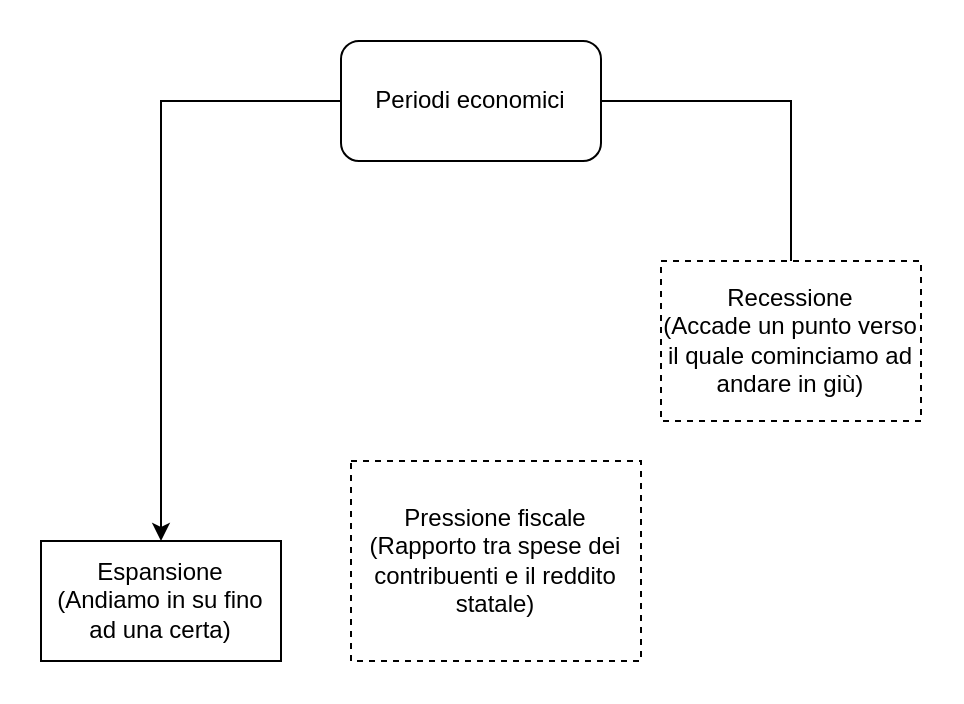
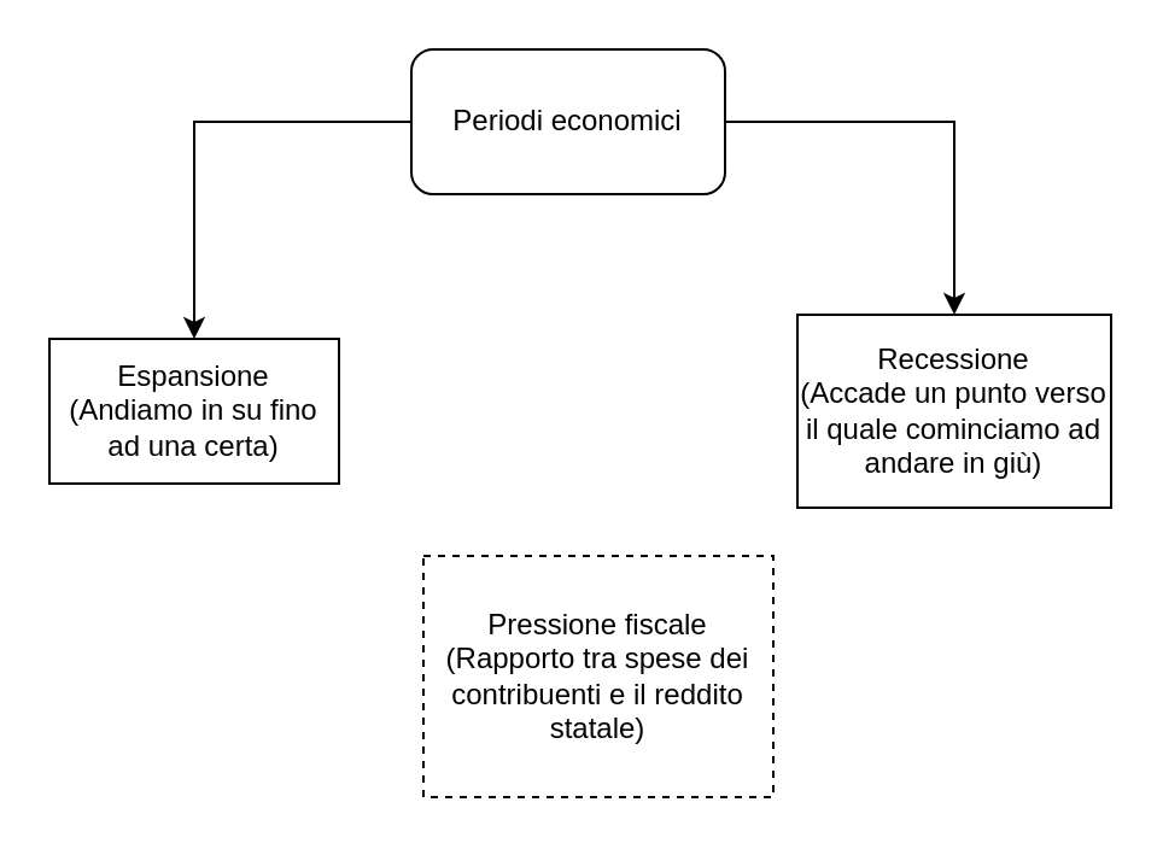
- <mxCell id="3" style="edgeStyle=orthogonalEdgeStyle;rounded=0;orthogonalLoop=1;jettySize=auto;html=1;exitX=1;exitY=0.5;exitDx=0;exitDy=0;endArrow=none;" parent="1" source="4" target="6" edge="1"><mxGeometry relative="1" as="geometry" /></mxCell>
+ <mxCell id="3" style="edgeStyle=orthogonalEdgeStyle;rounded=0;orthogonalLoop=1;jettySize=auto;html=1;exitX=1;exitY=0.5;exitDx=0;exitDy=0;" parent="1" source="4" target="6" edge="1"><mxGeometry relative="1" as="geometry" /></mxCell>
- <mxCell id="6" value="Recessione&lt;br&gt;(Accade un punto verso il quale cominciamo ad andare in giù)" style="rounded=0;whiteSpace=wrap;html=1;dashed=1;" parent="1" vertex="1"><mxGeometry x="330" y="130" width="130" height="80" as="geometry" /></mxCell>
+ <mxCell id="6" value="Recessione&lt;br&gt;(Accade un punto verso il quale cominciamo ad andare in giù)" style="rounded=0;whiteSpace=wrap;html=1;" parent="1" vertex="1"><mxGeometry x="330" y="130" width="130" height="80" as="geometry" /></mxCell>
- <mxCell id="5" value="Espansione&lt;br&gt;(Andiamo in su fino ad una certa)" style="rounded=0;whiteSpace=wrap;html=1;" parent="1" vertex="1"><mxGeometry x="20" y="270" width="120" height="60" as="geometry" /></mxCell>
+ <mxCell id="5" value="Espansione&lt;br&gt;(Andiamo in su fino ad una certa)" style="rounded=0;whiteSpace=wrap;html=1;" parent="1" vertex="1"><mxGeometry x="20" y="140" width="120" height="60" as="geometry" /></mxCell>
